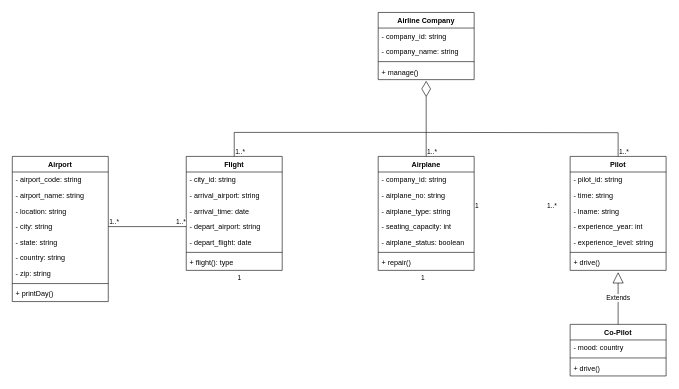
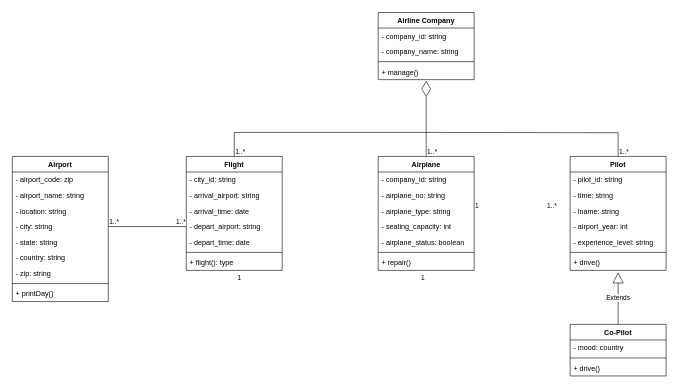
- <mxCell id="3" value="- airport_code: string" style="text;strokeColor=none;fillColor=none;align=left;verticalAlign=top;spacingLeft=4;spacingRight=4;overflow=hidden;rotatable=0;points=[[0,0.5],[1,0.5]];portConstraint=eastwest;" vertex="1" parent="2"><mxGeometry y="26" width="160" height="26" as="geometry" /></mxCell>
+ <mxCell id="3" value="- airport_code: zip" style="text;strokeColor=none;fillColor=none;align=left;verticalAlign=top;spacingLeft=4;spacingRight=4;overflow=hidden;rotatable=0;points=[[0,0.5],[1,0.5]];portConstraint=eastwest;" vertex="1" parent="2"><mxGeometry y="26" width="160" height="26" as="geometry" /></mxCell>
- <mxCell id="37" value="- experience_year: int" style="text;strokeColor=none;fillColor=none;align=left;verticalAlign=top;spacingLeft=4;spacingRight=4;overflow=hidden;rotatable=0;points=[[0,0.5],[1,0.5]];portConstraint=eastwest;" vertex="1" parent="33"><mxGeometry y="104" width="160" height="26" as="geometry" /></mxCell>
+ <mxCell id="37" value="- airport_year: int" style="text;strokeColor=none;fillColor=none;align=left;verticalAlign=top;spacingLeft=4;spacingRight=4;overflow=hidden;rotatable=0;points=[[0,0.5],[1,0.5]];portConstraint=eastwest;" vertex="1" parent="33"><mxGeometry y="104" width="160" height="26" as="geometry" /></mxCell>
- <mxCell id="30" value="- depart_flight: date" style="text;strokeColor=none;fillColor=none;align=left;verticalAlign=top;spacingLeft=4;spacingRight=4;overflow=hidden;rotatable=0;points=[[0,0.5],[1,0.5]];portConstraint=eastwest;" vertex="1" parent="25"><mxGeometry y="130" width="160" height="26" as="geometry" /></mxCell>
+ <mxCell id="30" value="- depart_time: date" style="text;strokeColor=none;fillColor=none;align=left;verticalAlign=top;spacingLeft=4;spacingRight=4;overflow=hidden;rotatable=0;points=[[0,0.5],[1,0.5]];portConstraint=eastwest;" vertex="1" parent="25"><mxGeometry y="130" width="160" height="26" as="geometry" /></mxCell>
